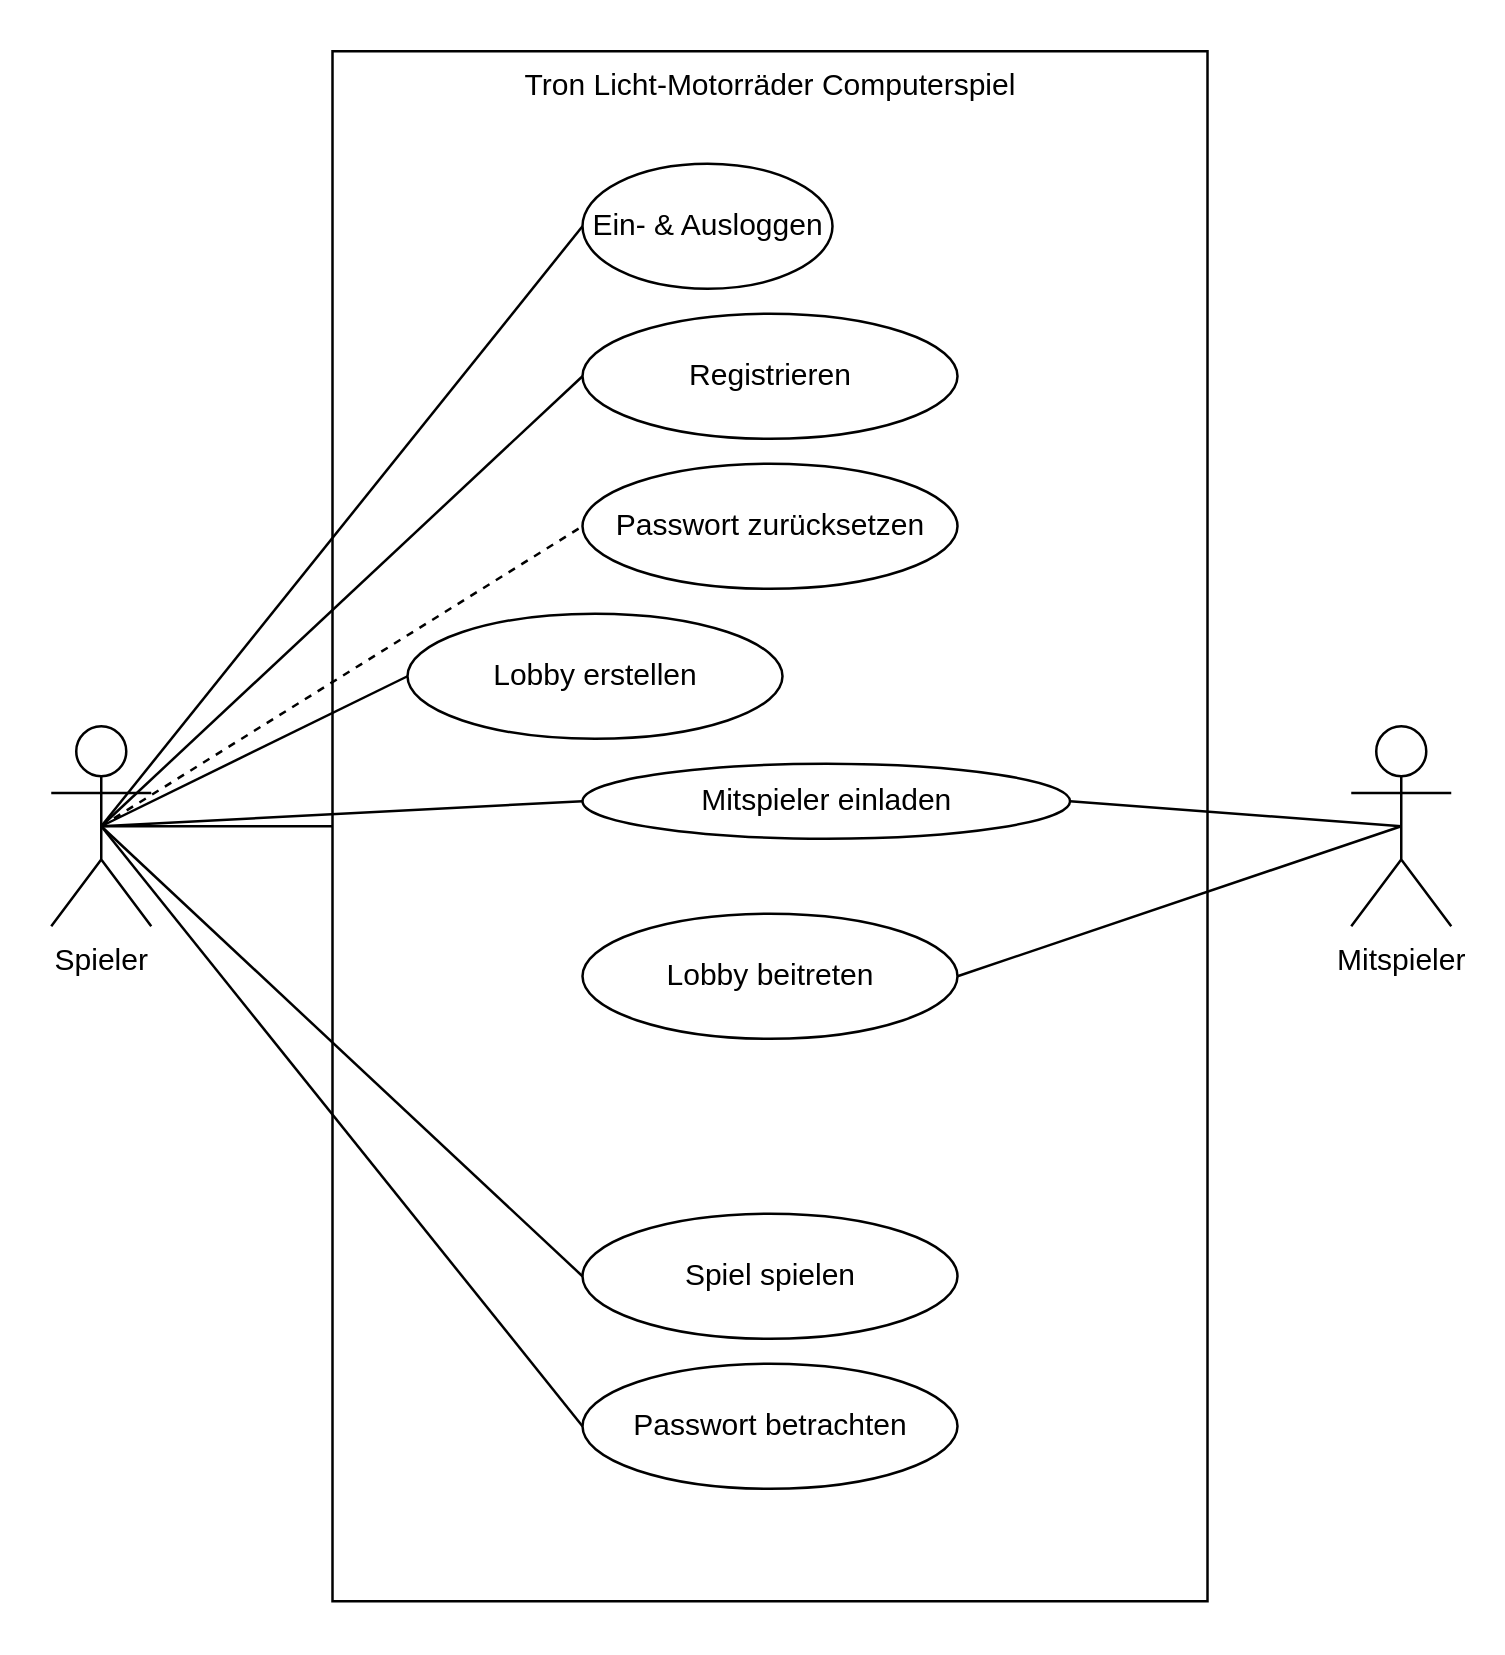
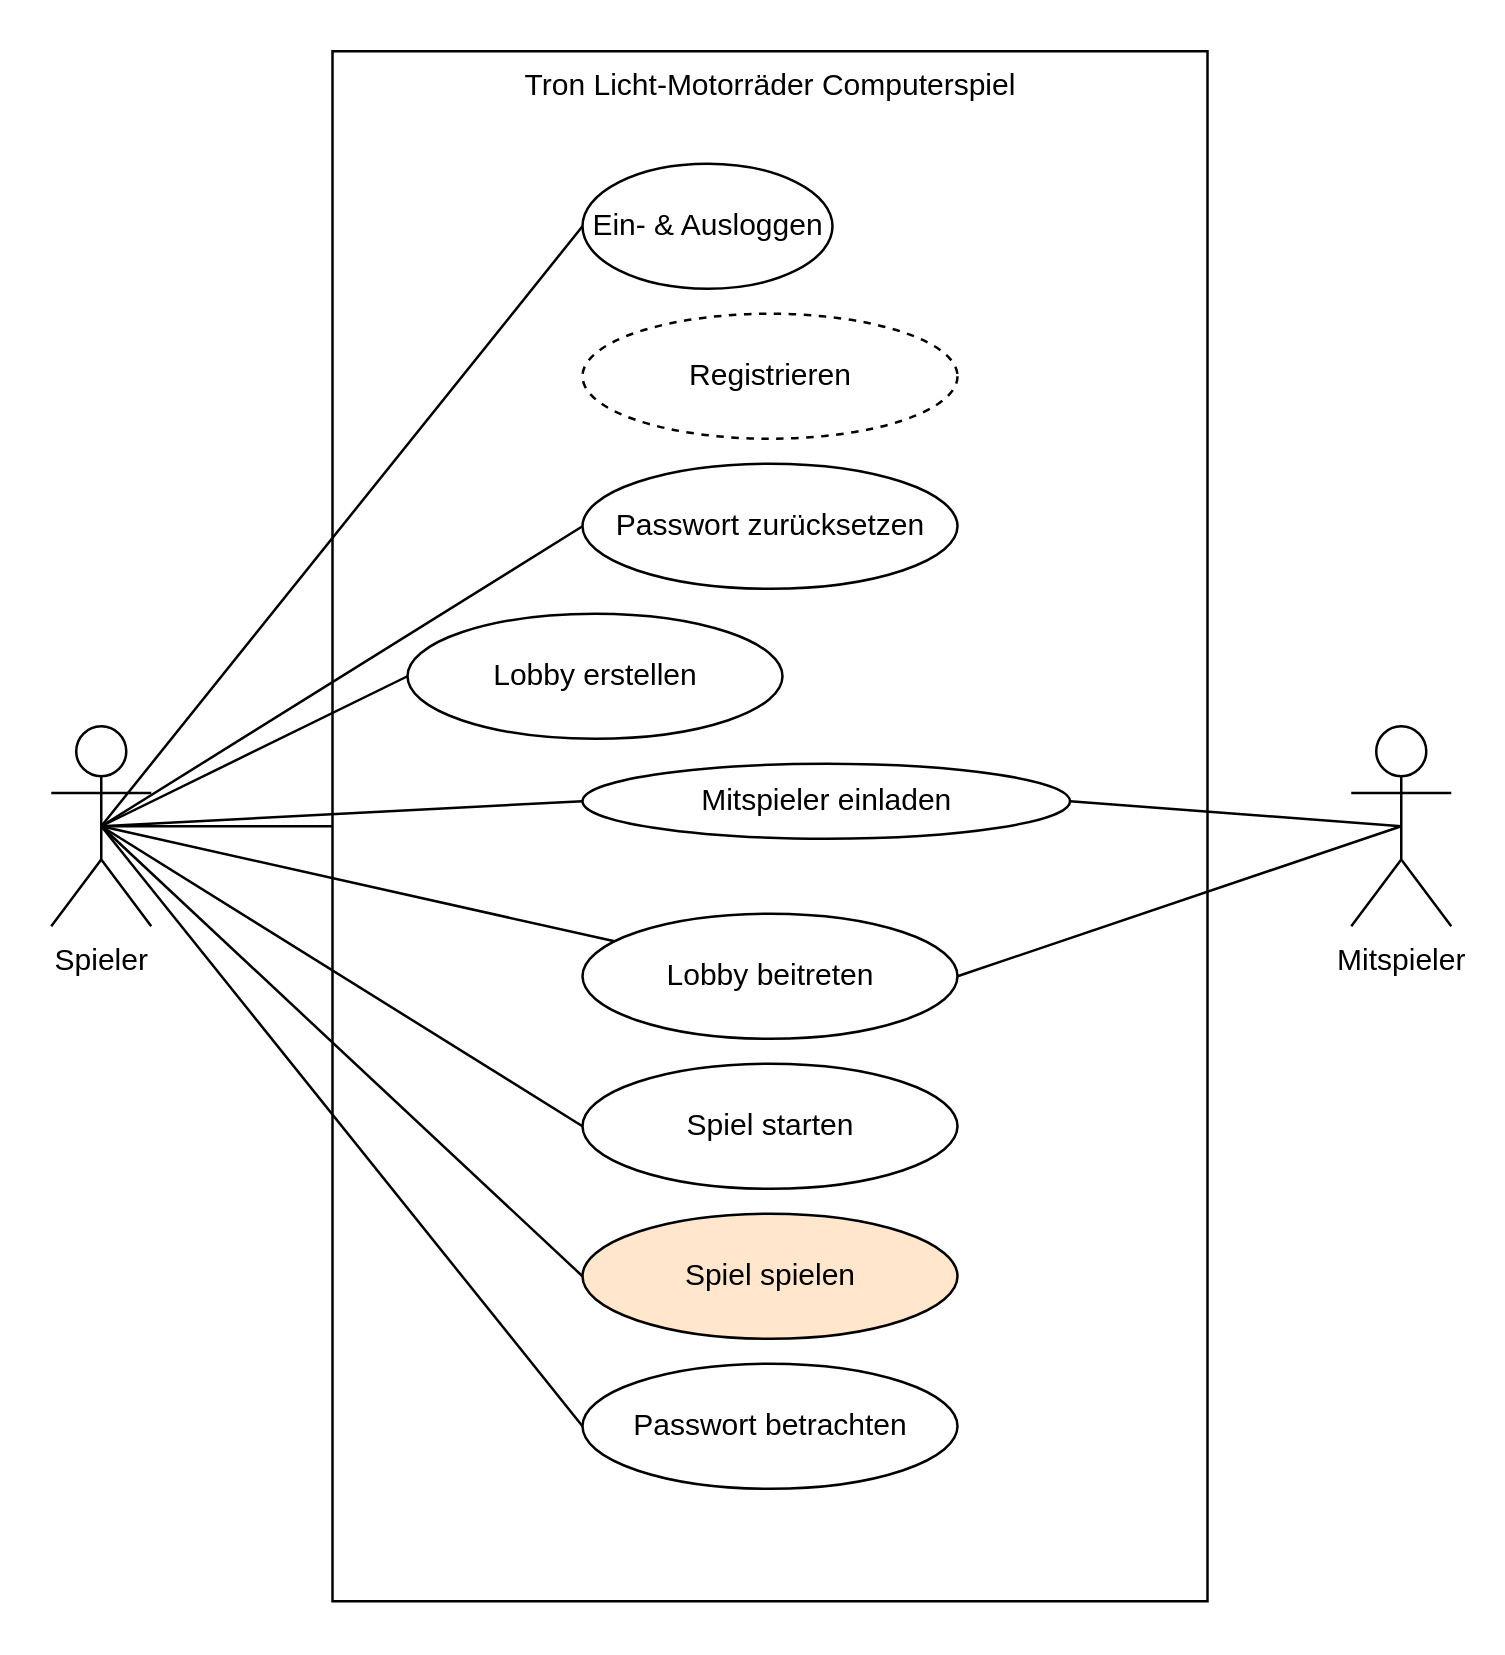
- <mxCell id="5" value="Registrieren" style="ellipse;whiteSpace=wrap;html=1;" vertex="1" parent="1"><mxGeometry x="232.5" y="125" width="150" height="50" as="geometry" /></mxCell>
+ <mxCell id="5" value="Registrieren" style="ellipse;whiteSpace=wrap;html=1;dashed=1;" vertex="1" parent="1"><mxGeometry x="232.5" y="125" width="150" height="50" as="geometry" /></mxCell>
- <mxCell id="14" value="" style="endArrow=none;html=1;entryX=0;entryY=0.5;entryDx=0;entryDy=0;exitX=0.5;exitY=0.5;exitDx=0;exitDy=0;exitPerimeter=0;" edge="1" parent="1" source="2" target="5"><mxGeometry width="50" height="50" relative="1" as="geometry"><mxPoint x="40" y="195" as="sourcePoint" /><mxPoint x="242.5" y="100" as="targetPoint" /></mxGeometry></mxCell>
+ <mxCell id="14" value="" style="endArrow=none;html=1;exitX=0.5;exitY=0.5;exitDx=0;exitDy=0;exitPerimeter=0;" edge="1" parent="1" source="2" target="9"><mxGeometry width="50" height="50" relative="1" as="geometry"><mxPoint x="40" y="195" as="sourcePoint" /><mxPoint x="242.5" y="100" as="targetPoint" /></mxGeometry></mxCell>
- <mxCell id="15" value="" style="endArrow=none;html=1;entryX=0;entryY=0.5;entryDx=0;entryDy=0;exitX=0.5;exitY=0.5;exitDx=0;exitDy=0;exitPerimeter=0;dashed=1;" edge="1" parent="1" source="2" target="6"><mxGeometry width="50" height="50" relative="1" as="geometry"><mxPoint x="40" y="195" as="sourcePoint" /><mxPoint x="242.5" y="160" as="targetPoint" /></mxGeometry></mxCell>
+ <mxCell id="15" value="" style="endArrow=none;html=1;entryX=0;entryY=0.5;entryDx=0;entryDy=0;exitX=0.5;exitY=0.5;exitDx=0;exitDy=0;exitPerimeter=0;" edge="1" parent="1" source="2" target="6"><mxGeometry width="50" height="50" relative="1" as="geometry"><mxPoint x="40" y="195" as="sourcePoint" /><mxPoint x="242.5" y="160" as="targetPoint" /></mxGeometry></mxCell>
+ <mxCell id="20" value="" style="endArrow=none;html=1;entryX=0;entryY=0.5;entryDx=0;entryDy=0;exitX=0.5;exitY=0.5;exitDx=0;exitDy=0;exitPerimeter=0;" edge="1" parent="1" source="2" target="11"><mxGeometry width="50" height="50" relative="1" as="geometry"><mxPoint x="40" y="195" as="sourcePoint" /><mxPoint x="242.5" y="400" as="targetPoint" /></mxGeometry></mxCell>
+ <mxCell id="11" value="Spiel starten" style="ellipse;whiteSpace=wrap;html=1;" vertex="1" parent="1"><mxGeometry x="232.5" y="425" width="150" height="50" as="geometry" /></mxCell>
- <mxCell id="23" value="Spiel spielen" style="ellipse;whiteSpace=wrap;html=1;" vertex="1" parent="1"><mxGeometry x="232.5" y="485" width="150" height="50" as="geometry" /></mxCell>
+ <mxCell id="23" value="Spiel spielen" style="ellipse;whiteSpace=wrap;html=1;fillColor=#ffe6cc;" vertex="1" parent="1"><mxGeometry x="232.5" y="485" width="150" height="50" as="geometry" /></mxCell>
